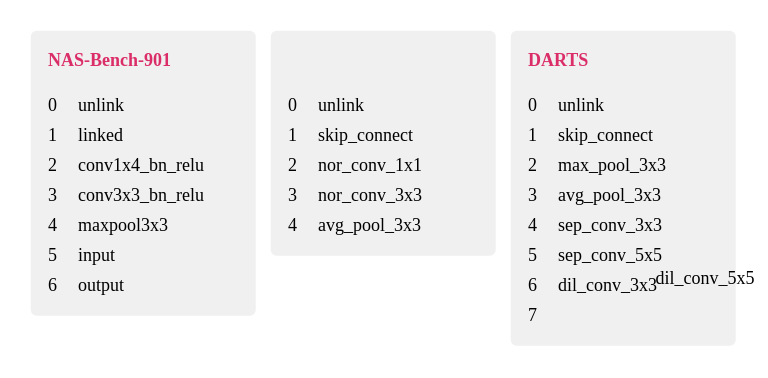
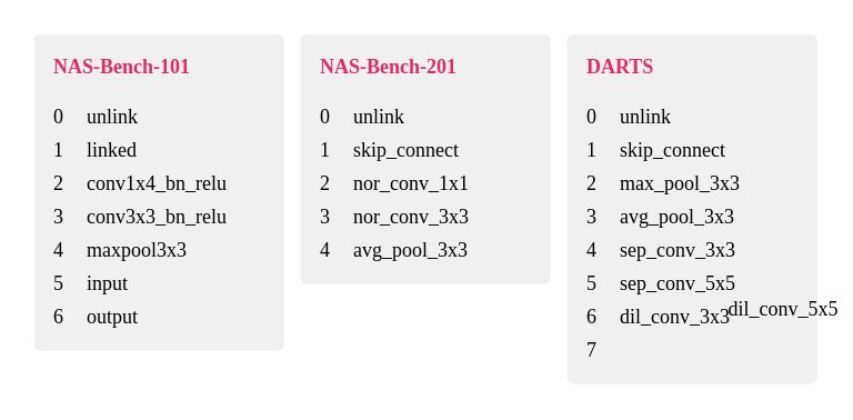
- <mxCell id="45" value="NAS-Bench-901" style="text;html=1;align=left;verticalAlign=middle;whiteSpace=wrap;rounded=0;fontFamily=Fira Code Retina;fontColor=#DB2D67;fontStyle=1" parent="1" vertex="1"><mxGeometry x="30" y="30" width="120" height="20" as="geometry" /></mxCell>
+ <mxCell id="45" value="NAS-Bench-101" style="text;html=1;align=left;verticalAlign=middle;whiteSpace=wrap;rounded=0;fontFamily=Fira Code Retina;fontColor=#DB2D67;fontStyle=1" parent="1" vertex="1"><mxGeometry x="30" y="30" width="120" height="20" as="geometry" /></mxCell>
+ <mxCell id="46" value="NAS-Bench-201" style="text;html=1;align=left;verticalAlign=middle;whiteSpace=wrap;rounded=0;fontFamily=Fira Code Retina;fontColor=#DB2D67;fontStyle=1" parent="1" vertex="1"><mxGeometry x="190" y="30" width="120" height="20" as="geometry" /></mxCell>
